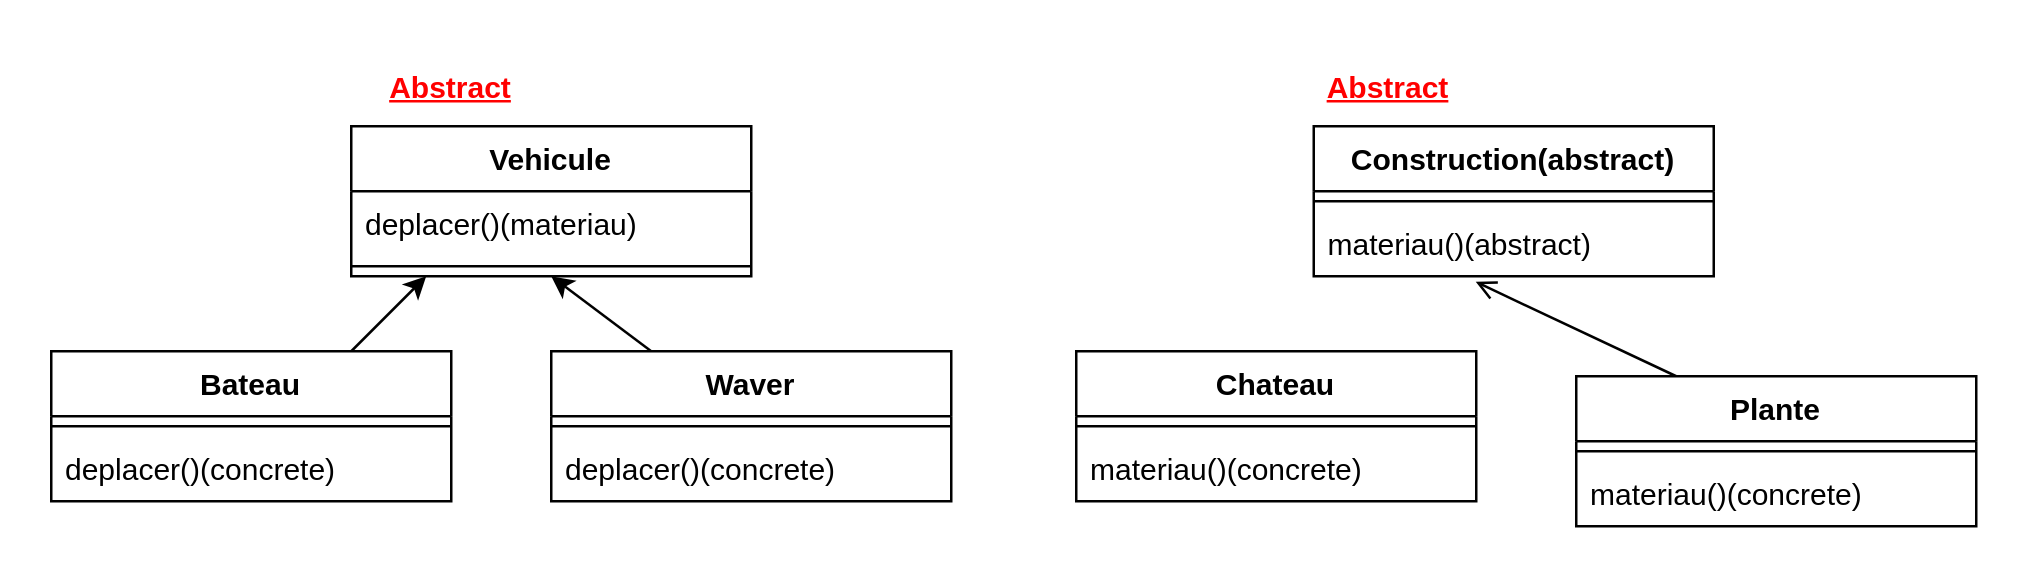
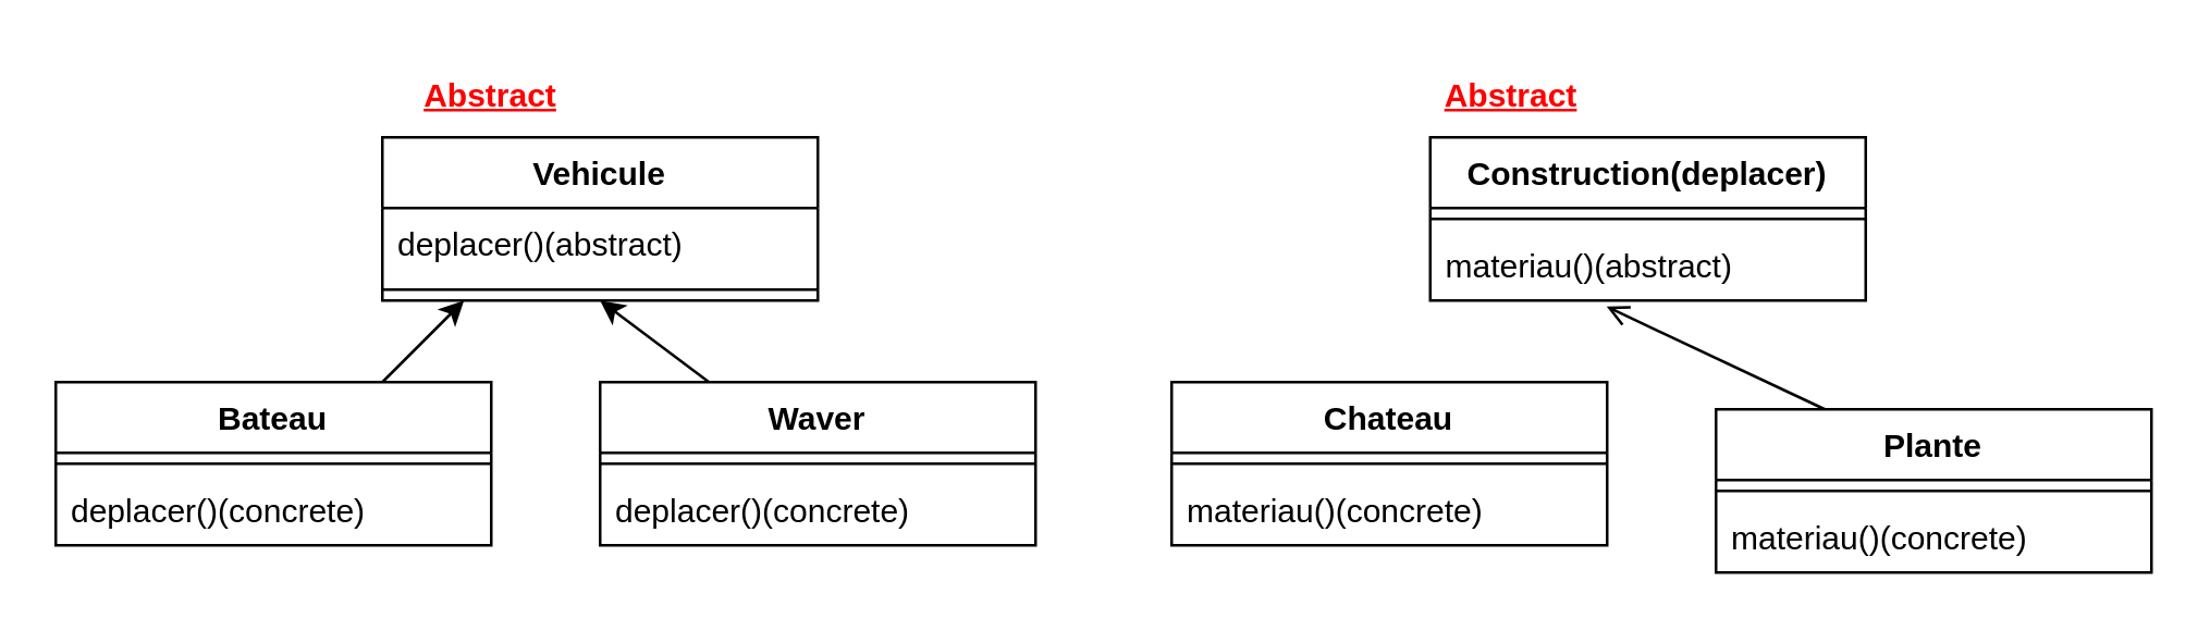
- <mxCell id="2" value="Construction(abstract)" style="swimlane;fontStyle=1;align=center;verticalAlign=top;childLayout=stackLayout;horizontal=1;startSize=26;horizontalStack=0;resizeParent=1;resizeParentMax=0;resizeLast=0;collapsible=1;marginBottom=0;" vertex="1" parent="1"><mxGeometry x="525" y="50" width="160" height="60" as="geometry" /></mxCell>
+ <mxCell id="2" value="Construction(deplacer)" style="swimlane;fontStyle=1;align=center;verticalAlign=top;childLayout=stackLayout;horizontal=1;startSize=26;horizontalStack=0;resizeParent=1;resizeParentMax=0;resizeLast=0;collapsible=1;marginBottom=0;" vertex="1" parent="1"><mxGeometry x="525" y="50" width="160" height="60" as="geometry" /></mxCell>
- <mxCell id="6" value="deplacer()(materiau)" style="text;strokeColor=none;fillColor=none;align=left;verticalAlign=top;spacingLeft=4;spacingRight=4;overflow=hidden;rotatable=0;points=[[0,0.5],[1,0.5]];portConstraint=eastwest;" vertex="1" parent="5"><mxGeometry y="26" width="160" height="26" as="geometry" /></mxCell>
+ <mxCell id="6" value="deplacer()(abstract)" style="text;strokeColor=none;fillColor=none;align=left;verticalAlign=top;spacingLeft=4;spacingRight=4;overflow=hidden;rotatable=0;points=[[0,0.5],[1,0.5]];portConstraint=eastwest;" vertex="1" parent="5"><mxGeometry y="26" width="160" height="26" as="geometry" /></mxCell>
